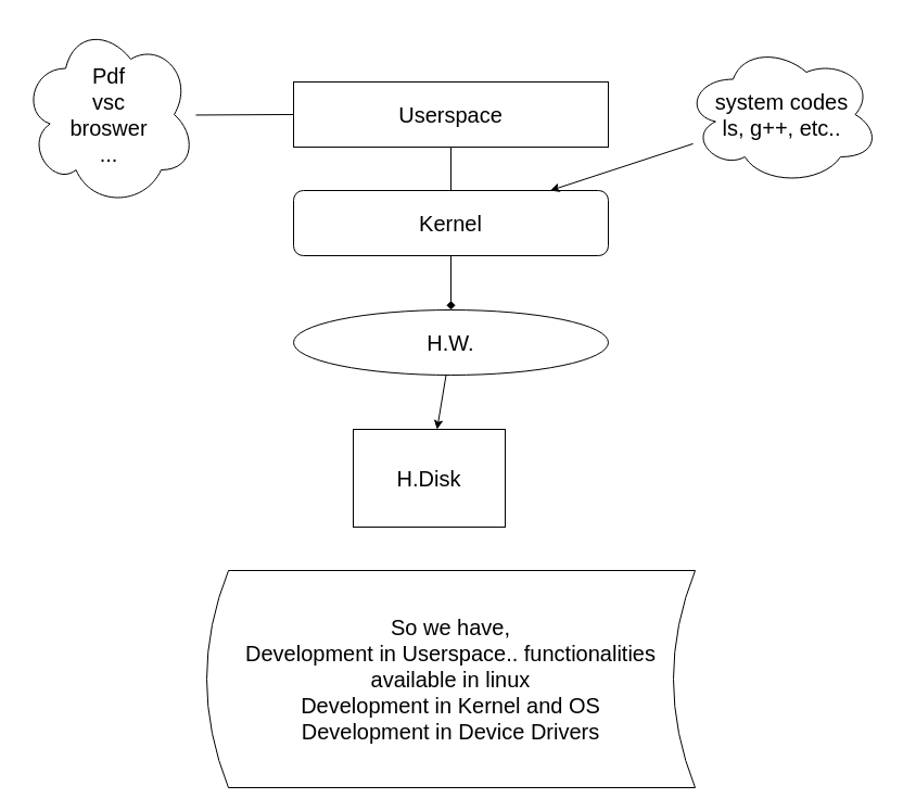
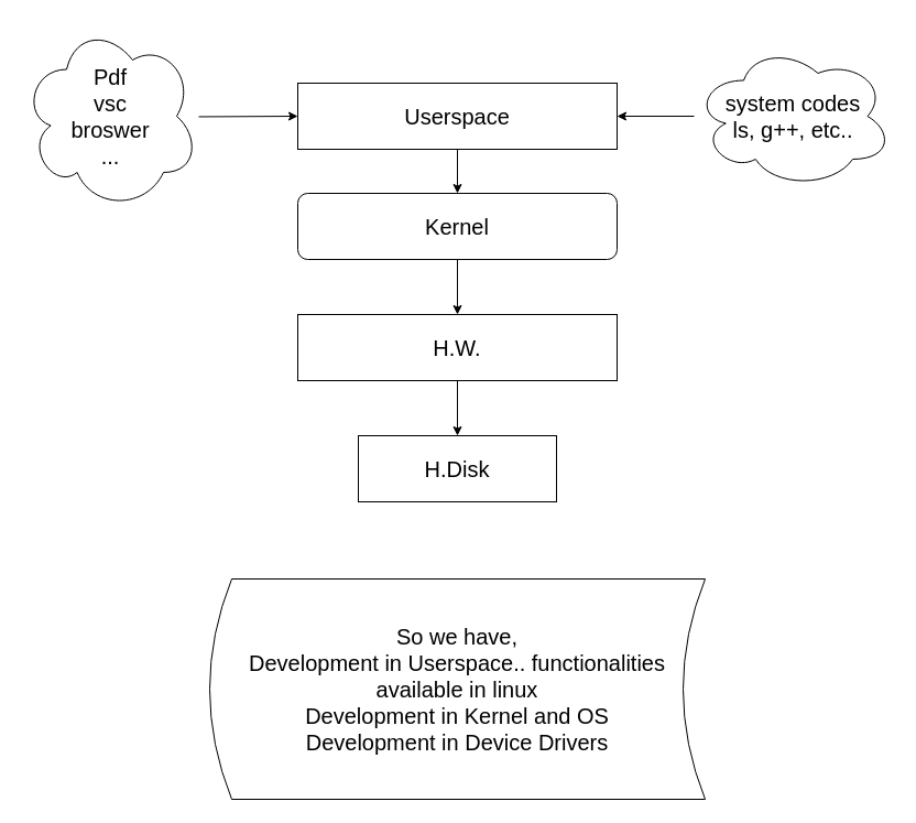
- <mxCell id="9" value="" style="edgeStyle=none;html=1;fontSize=20;endArrow=none;" edge="1" parent="1" source="10" target="3"><mxGeometry relative="1" as="geometry" /></mxCell>
+ <mxCell id="9" value="" style="edgeStyle=none;html=1;fontSize=20;" edge="1" parent="1" source="10" target="3"><mxGeometry relative="1" as="geometry" /></mxCell>
- <mxCell id="11" value="" style="edgeStyle=none;html=1;fontSize=20;" edge="1" parent="1" source="12" target="5"><mxGeometry relative="1" as="geometry" /></mxCell>
+ <mxCell id="11" value="" style="edgeStyle=none;html=1;fontSize=20;" edge="1" parent="1" source="12" target="3"><mxGeometry relative="1" as="geometry" /></mxCell>
- <mxCell id="2" value="" style="edgeStyle=none;html=1;fontSize=20;endArrow=none;" edge="1" parent="1" source="3" target="5"><mxGeometry relative="1" as="geometry" /></mxCell>
+ <mxCell id="2" value="" style="edgeStyle=none;html=1;fontSize=20;" edge="1" parent="1" source="3" target="5"><mxGeometry relative="1" as="geometry" /></mxCell>
- <mxCell id="4" value="" style="edgeStyle=none;html=1;fontSize=20;endArrow=diamond;" edge="1" parent="1" source="5" target="7"><mxGeometry relative="1" as="geometry" /></mxCell>
+ <mxCell id="4" value="" style="edgeStyle=none;html=1;fontSize=20;" edge="1" parent="1" source="5" target="7"><mxGeometry relative="1" as="geometry" /></mxCell>
- <mxCell id="7" value="&lt;font style=&quot;font-size: 20px;&quot;&gt;H.W.&lt;/font&gt;" style="ellipse;whiteSpace=wrap;html=1;" vertex="1" parent="1"><mxGeometry x="270" y="285" width="290" height="60" as="geometry" /></mxCell>
+ <mxCell id="7" value="&lt;font style=&quot;font-size: 20px;&quot;&gt;H.W.&lt;/font&gt;" style="rounded=0;whiteSpace=wrap;html=1;" vertex="1" parent="1"><mxGeometry x="270" y="285" width="290" height="60" as="geometry" /></mxCell>
- <mxCell id="8" value="&lt;font style=&quot;font-size: 20px;&quot;&gt;H.Disk&lt;br&gt;&lt;/font&gt;" style="rounded=0;whiteSpace=wrap;html=1;" vertex="1" parent="1"><mxGeometry x="325" y="395" width="140" height="90" as="geometry" /></mxCell>
+ <mxCell id="8" value="&lt;font style=&quot;font-size: 20px;&quot;&gt;H.Disk&lt;br&gt;&lt;/font&gt;" style="rounded=0;whiteSpace=wrap;html=1;" vertex="1" parent="1"><mxGeometry x="325" y="395" width="180" height="60" as="geometry" /></mxCell>
